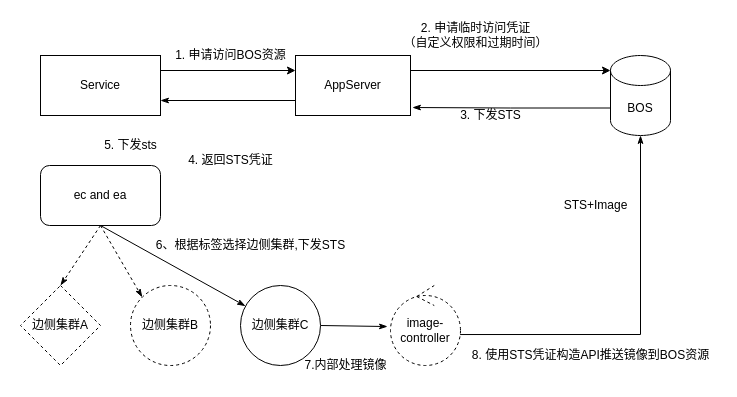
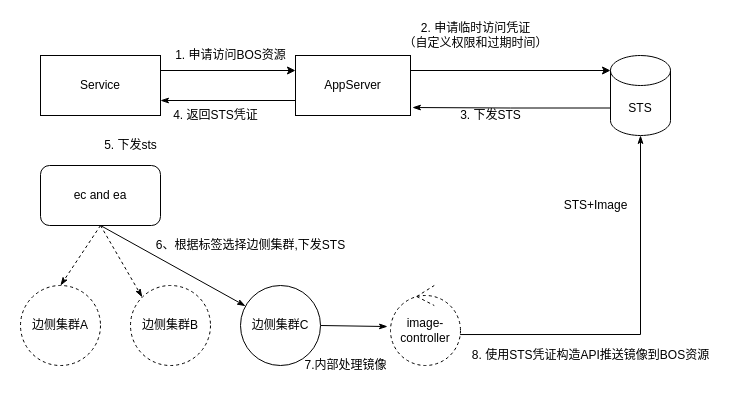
- <mxCell id="11" value="BOS" style="shape=cylinder3;whiteSpace=wrap;html=1;boundedLbl=1;backgroundOutline=1;size=15;" vertex="1" parent="1"><mxGeometry x="610" y="55" width="60" height="80" as="geometry" /></mxCell>
+ <mxCell id="11" value="STS" style="shape=cylinder3;whiteSpace=wrap;html=1;boundedLbl=1;backgroundOutline=1;size=15;" vertex="1" parent="1"><mxGeometry x="610" y="55" width="60" height="80" as="geometry" /></mxCell>
- <mxCell id="13" value="4. 返回STS凭证" style="text;html=1;align=center;verticalAlign=middle;resizable=0;points=[];autosize=1;" vertex="1" parent="1"><mxGeometry x="180" y="150" width="100" height="20" as="geometry" /></mxCell>
+ <mxCell id="13" value="4. 返回STS凭证" style="text;html=1;align=center;verticalAlign=middle;resizable=0;points=[];autosize=1;" vertex="1" parent="1"><mxGeometry x="165" y="105" width="100" height="20" as="geometry" /></mxCell>
- <mxCell id="19" value="边侧集群A" style="rhombus;whiteSpace=wrap;html=1;aspect=fixed;dashed=1;" vertex="1" parent="1"><mxGeometry x="20" y="285" width="80" height="80" as="geometry" /></mxCell>
+ <mxCell id="19" value="边侧集群A" style="ellipse;whiteSpace=wrap;html=1;aspect=fixed;dashed=1;" vertex="1" parent="1"><mxGeometry x="20" y="285" width="80" height="80" as="geometry" /></mxCell>
